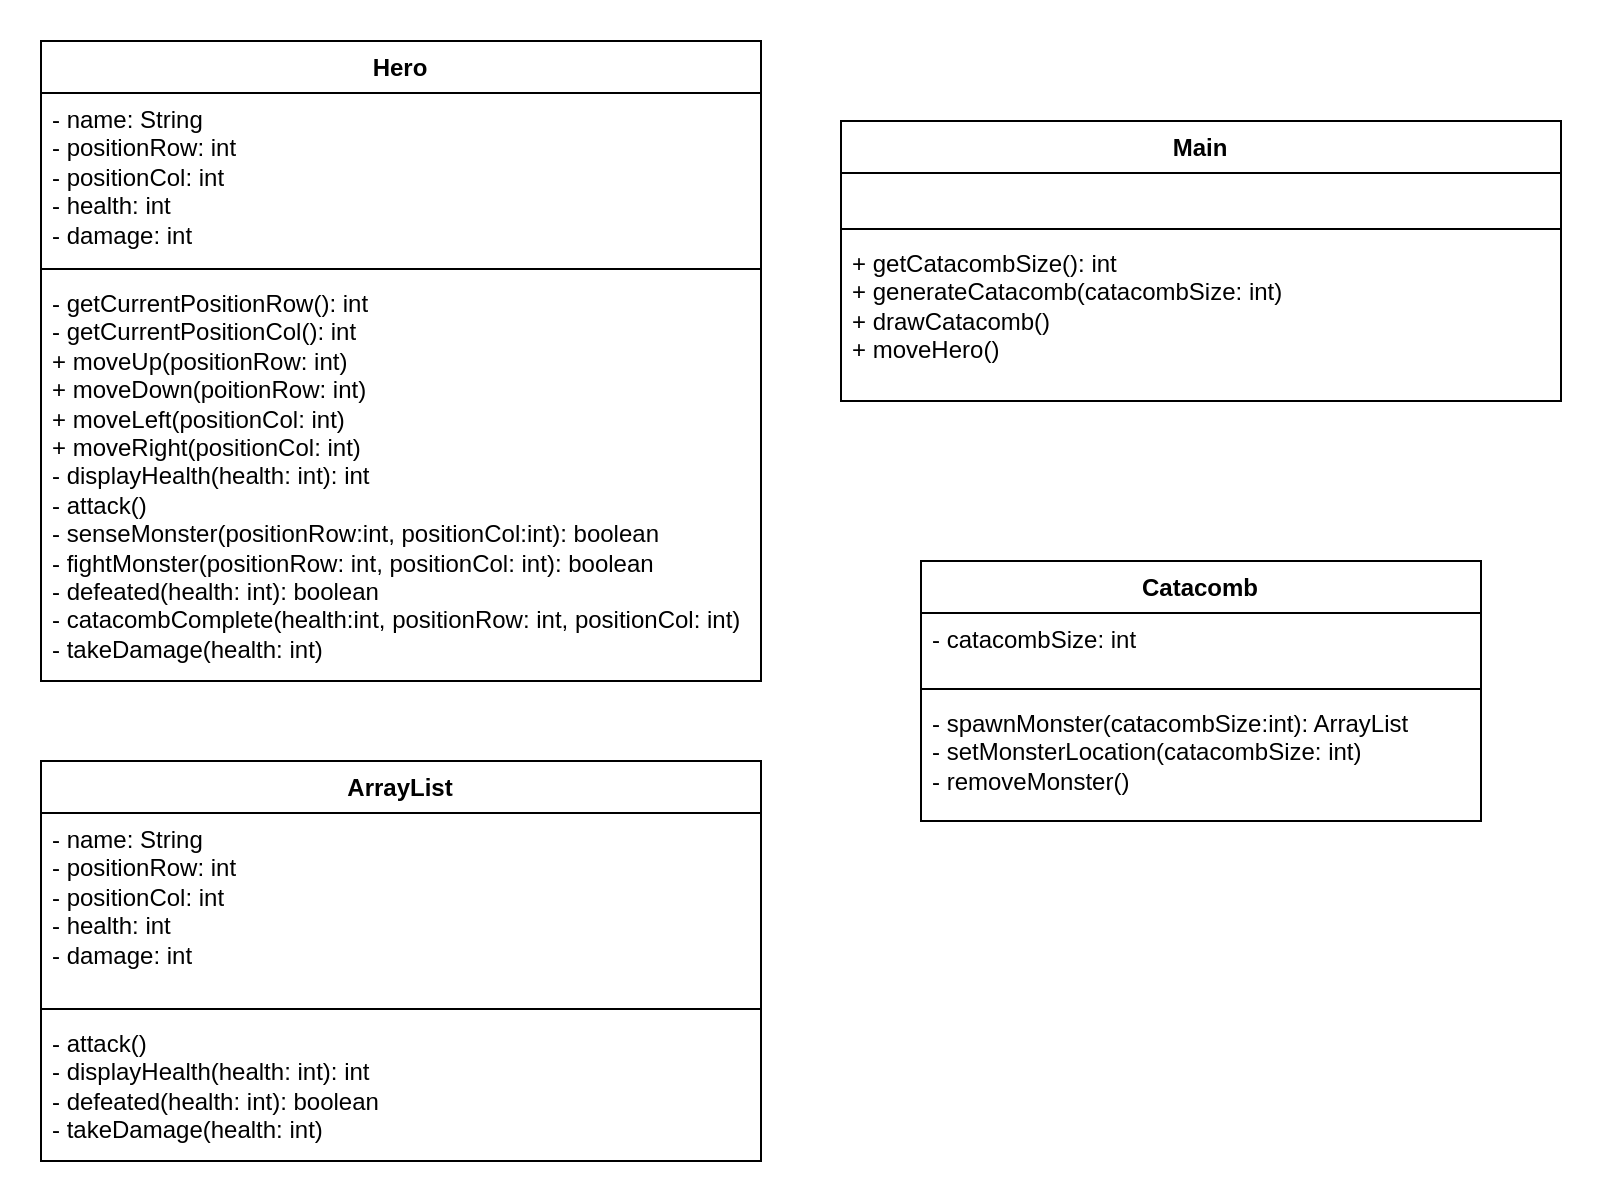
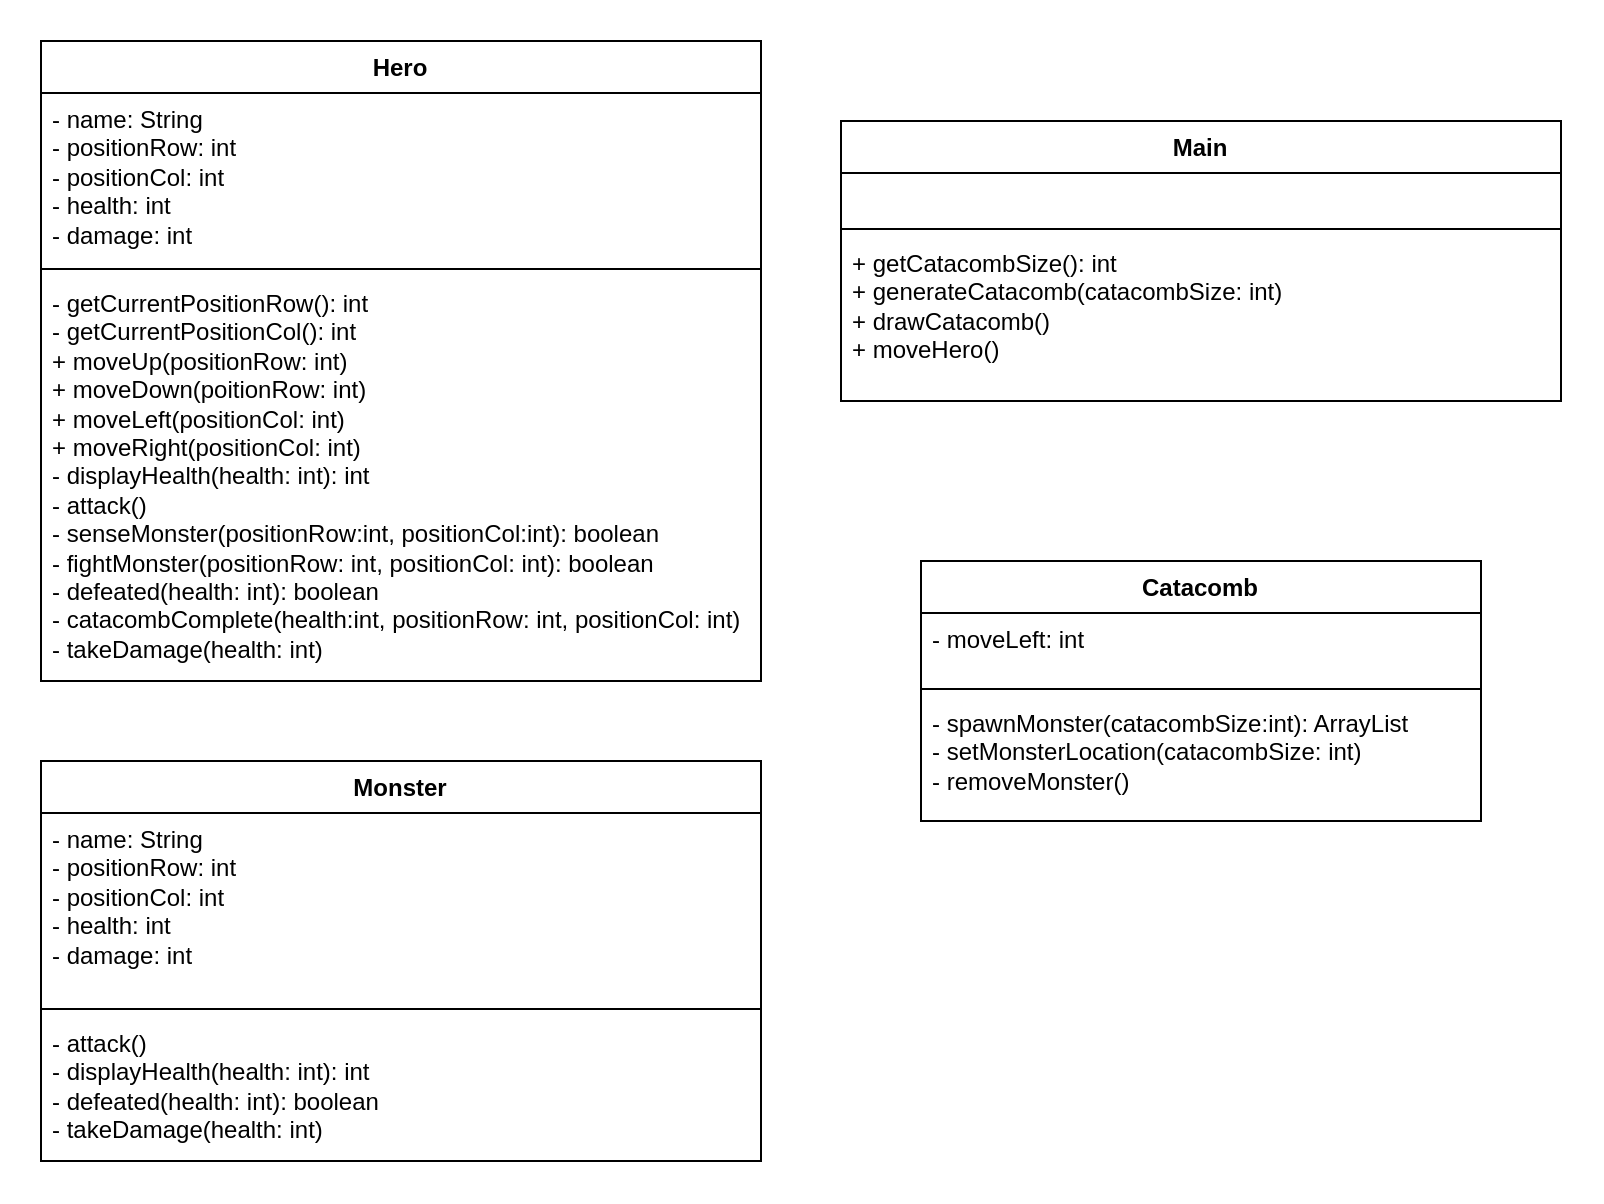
- <mxCell id="11" value="- catacombSize: int" style="text;strokeColor=none;fillColor=none;align=left;verticalAlign=top;spacingLeft=4;spacingRight=4;overflow=hidden;rotatable=0;points=[[0,0.5],[1,0.5]];portConstraint=eastwest;whiteSpace=wrap;html=1;" parent="10" vertex="1"><mxGeometry y="26" width="280" height="34" as="geometry" /></mxCell>
+ <mxCell id="11" value="- moveLeft: int" style="text;strokeColor=none;fillColor=none;align=left;verticalAlign=top;spacingLeft=4;spacingRight=4;overflow=hidden;rotatable=0;points=[[0,0.5],[1,0.5]];portConstraint=eastwest;whiteSpace=wrap;html=1;" parent="10" vertex="1"><mxGeometry y="26" width="280" height="34" as="geometry" /></mxCell>
- <mxCell id="6" value="ArrayList" style="swimlane;fontStyle=1;align=center;verticalAlign=top;childLayout=stackLayout;horizontal=1;startSize=26;horizontalStack=0;resizeParent=1;resizeParentMax=0;resizeLast=0;collapsible=1;marginBottom=0;whiteSpace=wrap;html=1;" parent="1" vertex="1"><mxGeometry x="20" y="380" width="360" height="200" as="geometry" /></mxCell>
+ <mxCell id="6" value="Monster" style="swimlane;fontStyle=1;align=center;verticalAlign=top;childLayout=stackLayout;horizontal=1;startSize=26;horizontalStack=0;resizeParent=1;resizeParentMax=0;resizeLast=0;collapsible=1;marginBottom=0;whiteSpace=wrap;html=1;" parent="1" vertex="1"><mxGeometry x="20" y="380" width="360" height="200" as="geometry" /></mxCell>
